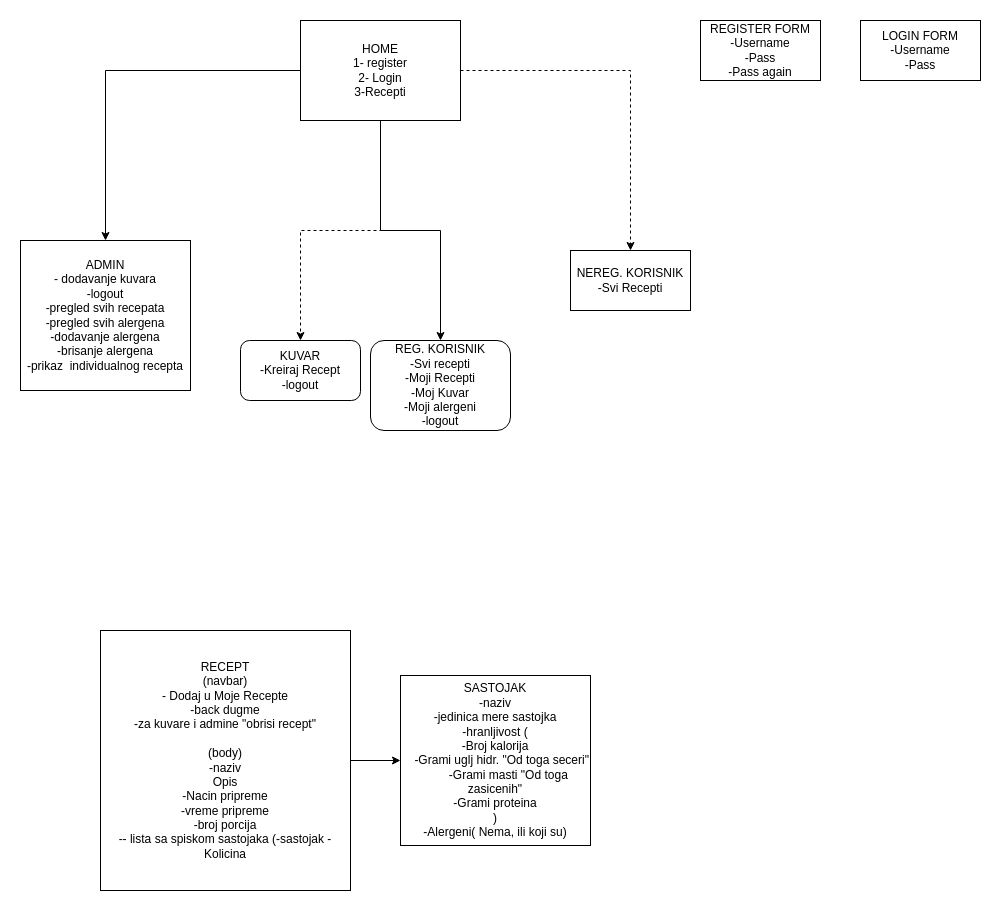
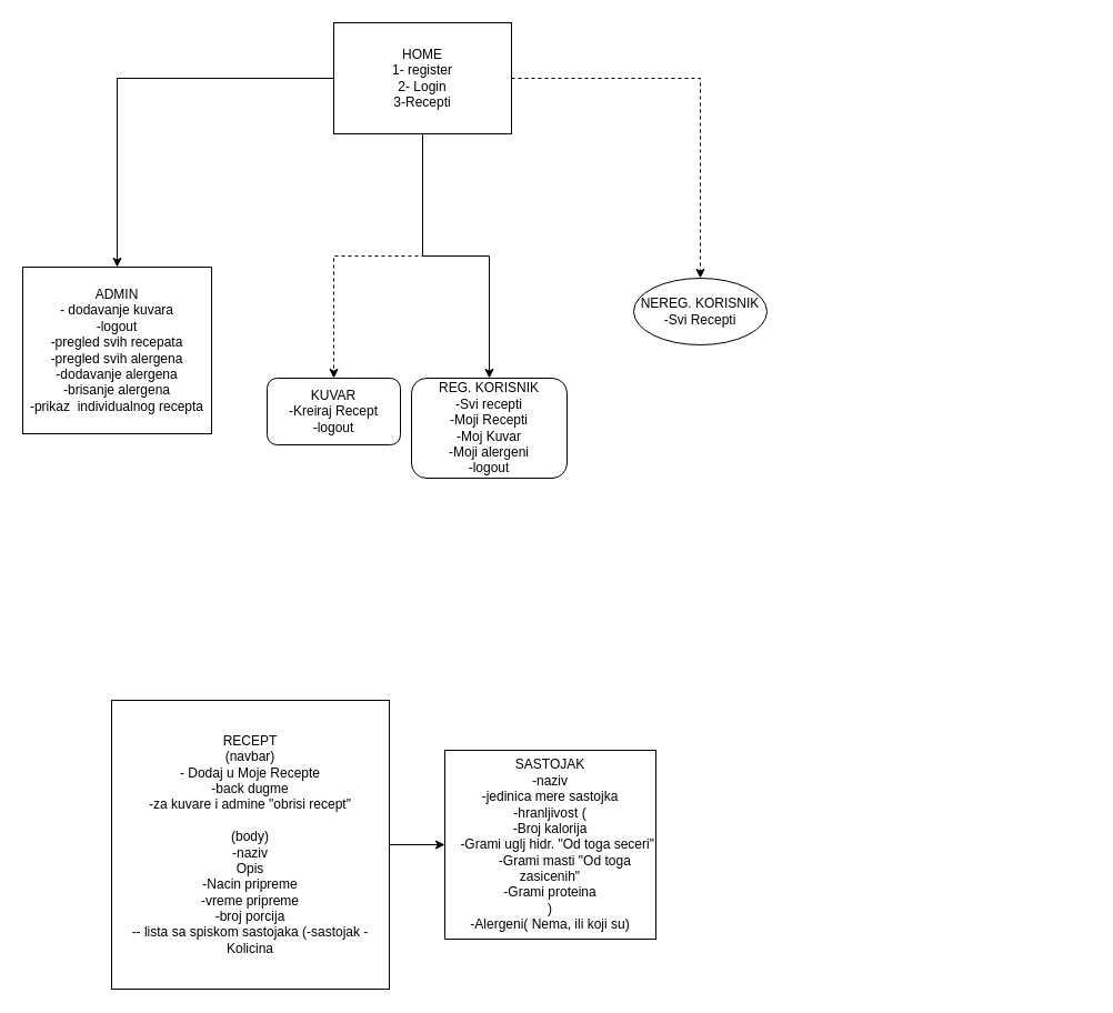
- <mxCell id="14" value="REGISTER FORM&lt;br&gt;-Username&lt;br&gt;-Pass&lt;br&gt;-Pass again" style="rounded=0;whiteSpace=wrap;html=1;" parent="1" vertex="1"><mxGeometry x="700" y="20" width="120" height="60" as="geometry" /></mxCell>
- <mxCell id="15" value="LOGIN FORM&lt;br&gt;-Username&lt;br&gt;-Pass" style="rounded=0;whiteSpace=wrap;html=1;" parent="1" vertex="1"><mxGeometry x="860" y="20" width="120" height="60" as="geometry" /></mxCell>
- <mxCell id="10" value="NEREG. KORISNIK&lt;br&gt;-Svi Recepti" style="rounded=0;whiteSpace=wrap;html=1;" parent="1" vertex="1"><mxGeometry x="570" y="250" width="120" height="60" as="geometry" /></mxCell>
+ <mxCell id="10" value="NEREG. KORISNIK&lt;br&gt;-Svi Recepti" style="ellipse;whiteSpace=wrap;html=1;" parent="1" vertex="1"><mxGeometry x="570" y="250" width="120" height="60" as="geometry" /></mxCell>
